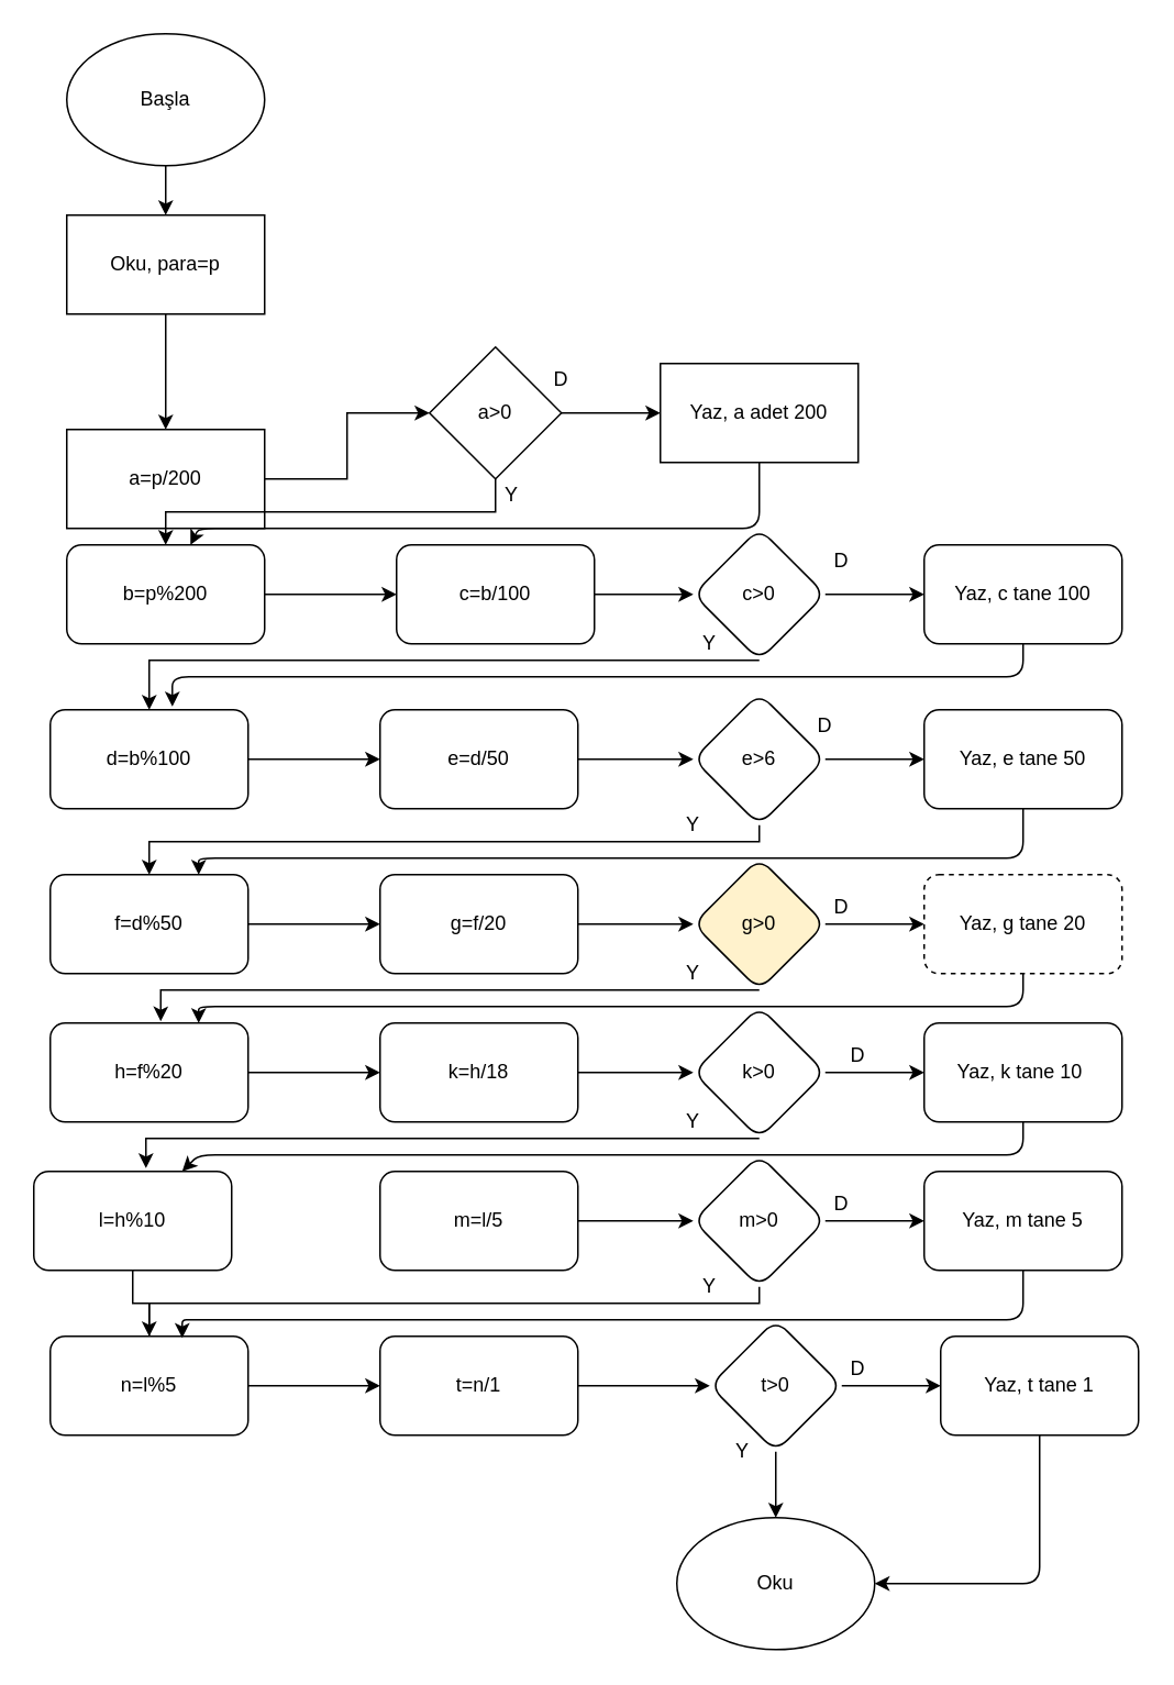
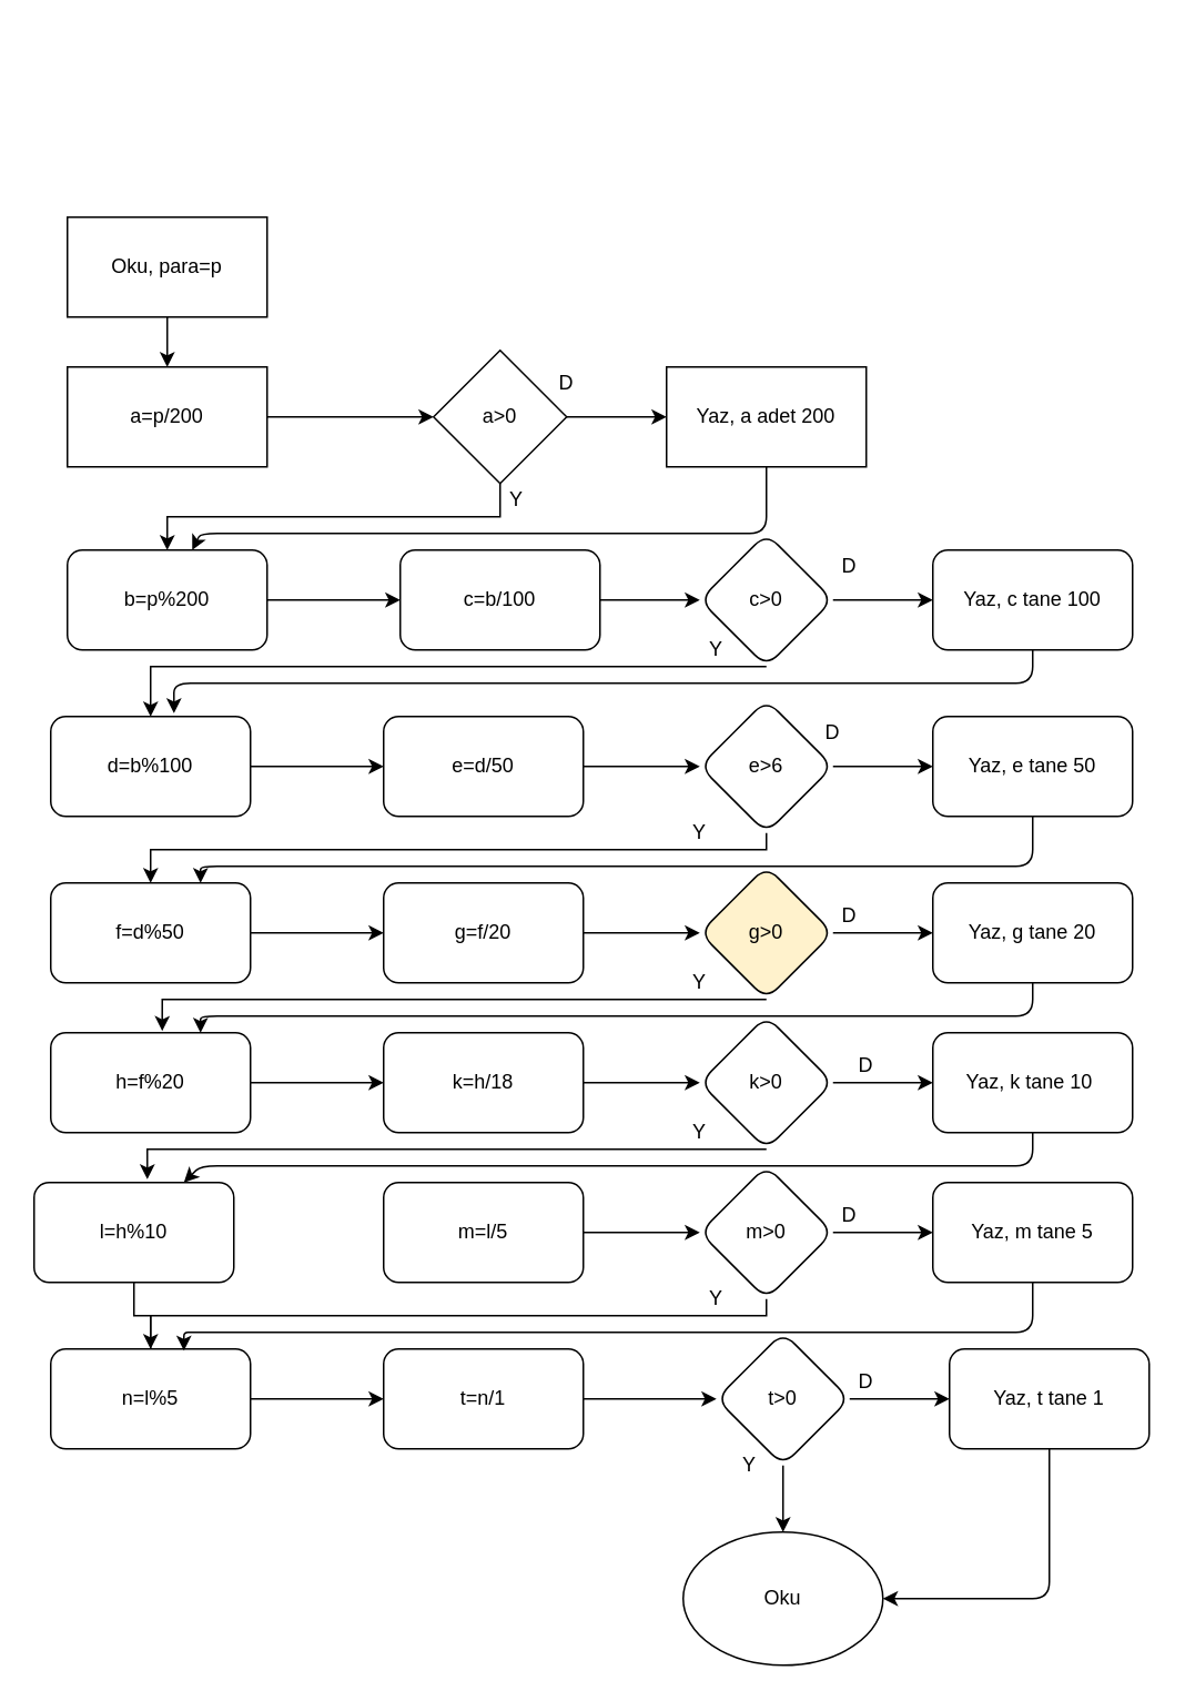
- <mxCell id="3" value="Başla" style="ellipse;whiteSpace=wrap;html=1;" vertex="1" parent="1"><mxGeometry x="40" y="20" width="120" height="80" as="geometry" /></mxCell>
- <mxCell id="2" value="" style="edgeStyle=orthogonalEdgeStyle;rounded=0;orthogonalLoop=1;jettySize=auto;html=1;" edge="1" parent="1" source="3" target="5"><mxGeometry relative="1" as="geometry" /></mxCell>
- <mxCell id="7" value="a=p/200" style="whiteSpace=wrap;html=1;" vertex="1" parent="1"><mxGeometry x="40" y="260" width="120" height="60" as="geometry" /></mxCell>
+ <mxCell id="7" value="a=p/200" style="whiteSpace=wrap;html=1;" vertex="1" parent="1"><mxGeometry x="40" y="220" width="120" height="60" as="geometry" /></mxCell>
- <mxCell id="44" value="Yaz, g tane 20" style="whiteSpace=wrap;html=1;rounded=1;dashed=1;" vertex="1" parent="1"><mxGeometry x="560" y="530" width="120" height="60" as="geometry" /></mxCell>
+ <mxCell id="44" value="Yaz, g tane 20" style="whiteSpace=wrap;html=1;rounded=1;" vertex="1" parent="1"><mxGeometry x="560" y="530" width="120" height="60" as="geometry" /></mxCell>
